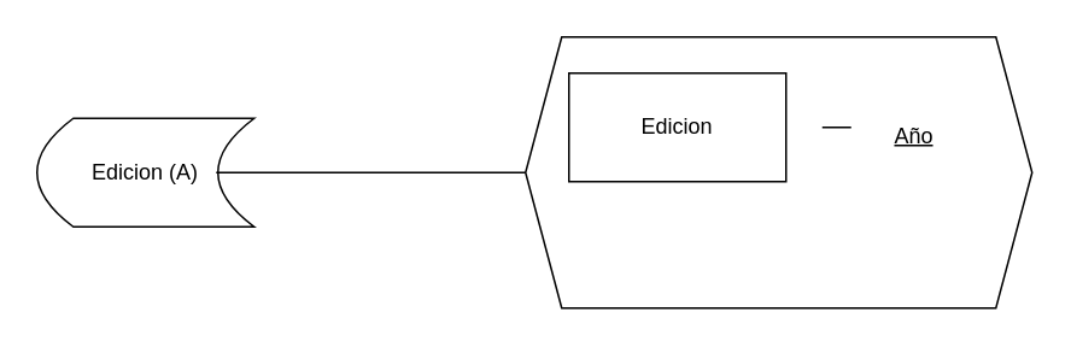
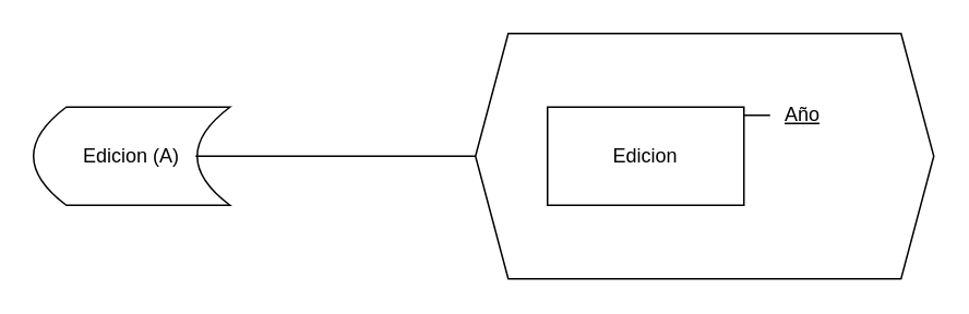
- <mxCell id="5" value="Edicion" style="rounded=0;whiteSpace=wrap;html=1;" parent="1" vertex="1"><mxGeometry x="314" y="40" width="120" height="60" as="geometry" /></mxCell>
+ <mxCell id="5" value="Edicion" style="rounded=0;whiteSpace=wrap;html=1;" parent="1" vertex="1"><mxGeometry x="334" y="65" width="120" height="60" as="geometry" /></mxCell>
- <mxCell id="7" value="&lt;u&gt;Año&lt;/u&gt;" style="text;html=1;strokeColor=none;fillColor=none;align=center;verticalAlign=middle;whiteSpace=wrap;rounded=0;" parent="1" vertex="1"><mxGeometry x="485" y="65" width="40" height="20" as="geometry" /></mxCell>
+ <mxCell id="7" value="&lt;u&gt;Año&lt;/u&gt;" style="text;html=1;strokeColor=none;fillColor=none;align=center;verticalAlign=middle;whiteSpace=wrap;rounded=0;" parent="1" vertex="1"><mxGeometry x="470" y="60" width="40" height="20" as="geometry" /></mxCell>
